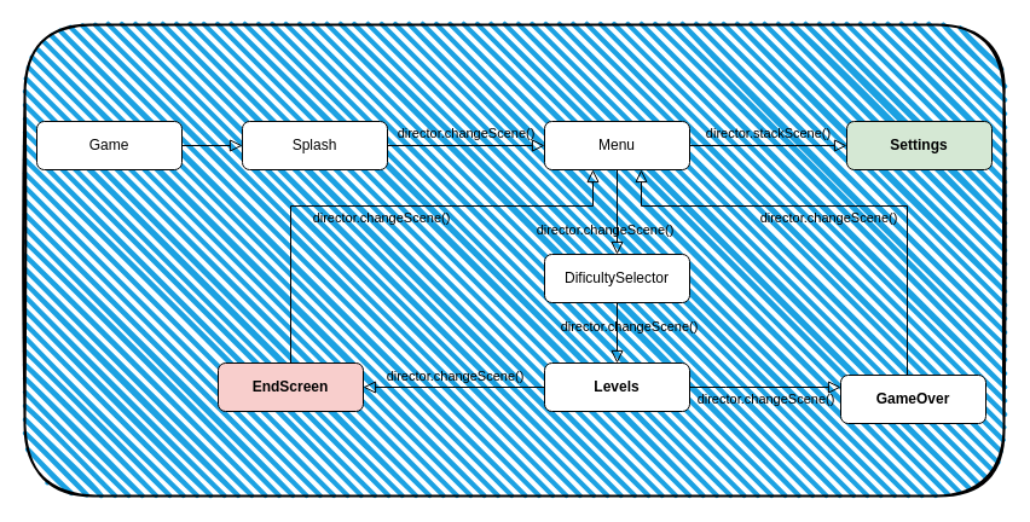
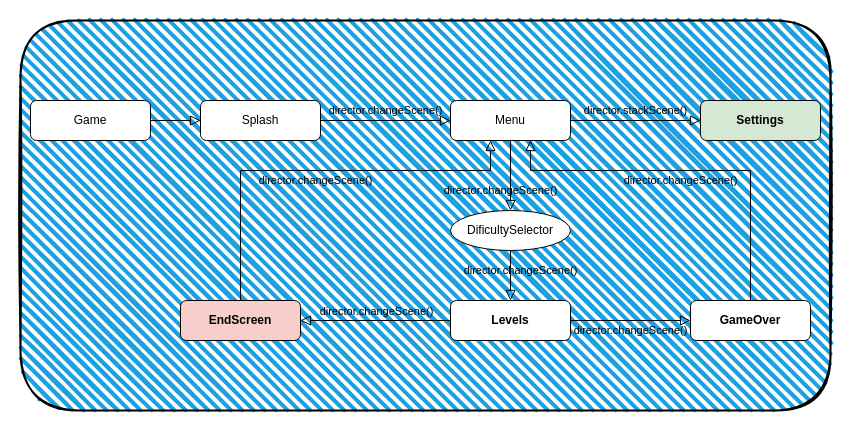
- <mxCell id="11" value="DificultySelector" style="rounded=1;whiteSpace=wrap;html=1;fontSize=12;glass=0;strokeWidth=1;shadow=0;" vertex="1" parent="1"><mxGeometry x="450" y="210" width="120" height="40" as="geometry" /></mxCell>
+ <mxCell id="11" value="DificultySelector" style="ellipse;whiteSpace=wrap;html=1;fontSize=12;glass=0;strokeWidth=1;shadow=0;" vertex="1" parent="1"><mxGeometry x="450" y="210" width="120" height="40" as="geometry" /></mxCell>
- <mxCell id="14" value="GameOver" style="rounded=1;whiteSpace=wrap;html=1;fontSize=12;glass=0;strokeWidth=1;shadow=0;fontStyle=1" vertex="1" parent="1"><mxGeometry x="695" y="310" width="120" height="40" as="geometry" /></mxCell>
+ <mxCell id="14" value="GameOver" style="rounded=1;whiteSpace=wrap;html=1;fontSize=12;glass=0;strokeWidth=1;shadow=0;fontStyle=1" vertex="1" parent="1"><mxGeometry x="690" y="300" width="120" height="40" as="geometry" /></mxCell>
